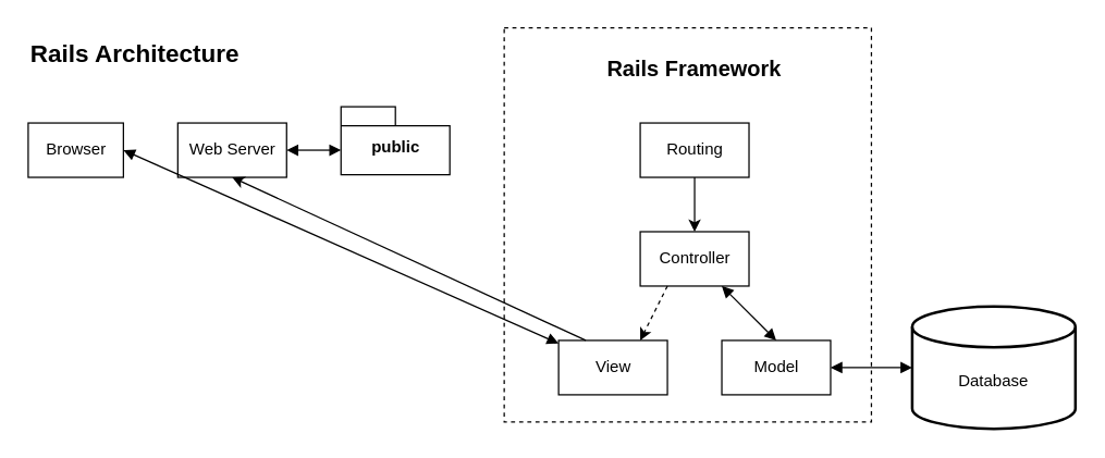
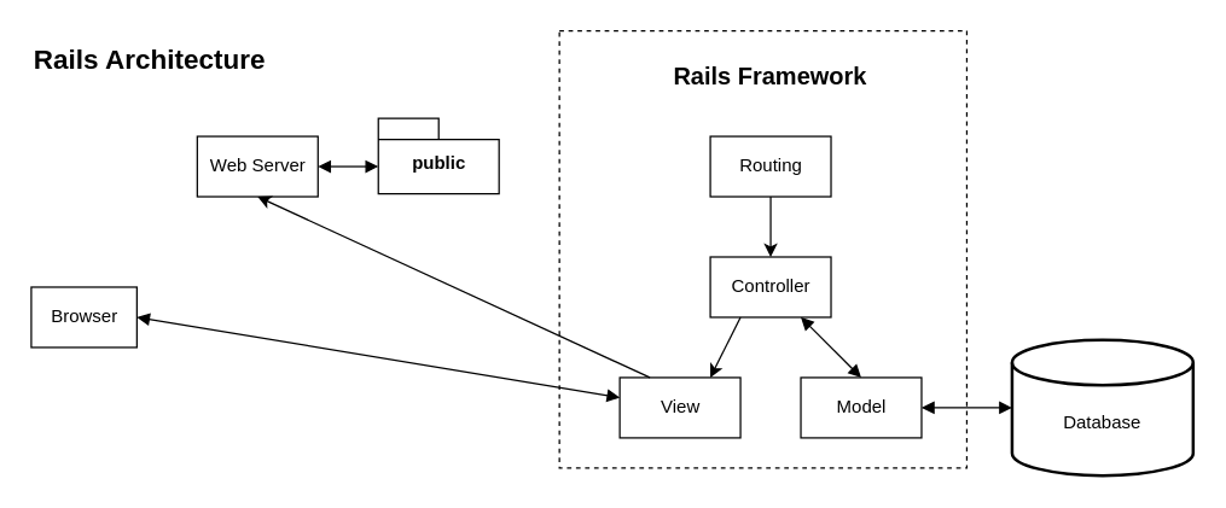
- <mxCell id="3" value="Browser" style="html=1;" vertex="1" parent="1"><mxGeometry x="20" y="90" width="70" height="40" as="geometry" /></mxCell>
+ <mxCell id="3" value="Browser" style="html=1;" vertex="1" parent="1"><mxGeometry x="20" y="190" width="70" height="40" as="geometry" /></mxCell>
- <mxCell id="13" value="" style="endArrow=classic;html=1;exitX=0.25;exitY=1;exitDx=0;exitDy=0;entryX=0.75;entryY=0;entryDx=0;entryDy=0;dashed=1;" edge="1" parent="1" source="7" target="8"><mxGeometry width="50" height="50" relative="1" as="geometry"><mxPoint x="190" y="270" as="sourcePoint" /><mxPoint x="240" y="220" as="targetPoint" /></mxGeometry></mxCell>
+ <mxCell id="13" value="" style="endArrow=classic;html=1;exitX=0.25;exitY=1;exitDx=0;exitDy=0;entryX=0.75;entryY=0;entryDx=0;entryDy=0;" edge="1" parent="1" source="7" target="8"><mxGeometry width="50" height="50" relative="1" as="geometry"><mxPoint x="190" y="270" as="sourcePoint" /><mxPoint x="240" y="220" as="targetPoint" /></mxGeometry></mxCell>
